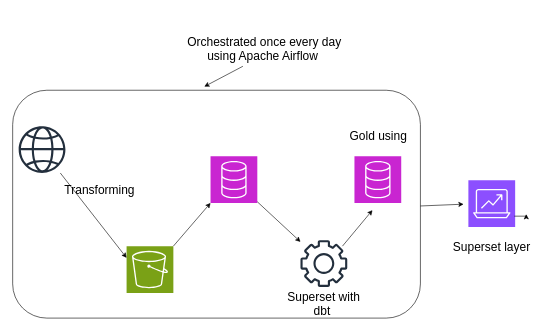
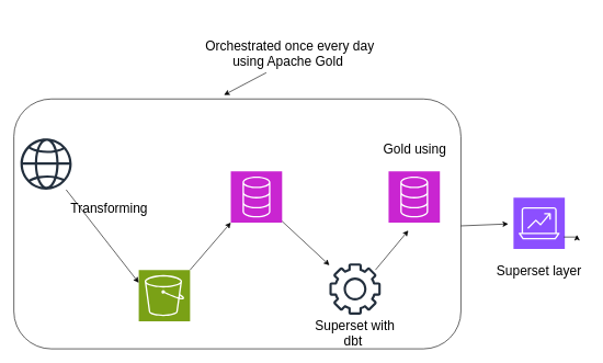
- <mxCell id="14" value="&lt;font style=&quot;font-size: 20px;&quot;&gt;Orchestrated once every day using Apache Airflow&amp;nbsp;&lt;/font&gt;" style="text;strokeColor=none;align=center;fillColor=none;html=1;verticalAlign=middle;whiteSpace=wrap;rounded=0;" vertex="1" parent="1"><mxGeometry x="300" y="20" width="280" height="120" as="geometry" /></mxCell>
+ <mxCell id="14" value="&lt;font style=&quot;font-size: 20px;&quot;&gt;Orchestrated once every day using Apache Gold&amp;nbsp;&lt;/font&gt;" style="text;strokeColor=none;align=center;fillColor=none;html=1;verticalAlign=middle;whiteSpace=wrap;rounded=0;" vertex="1" parent="1"><mxGeometry x="300" y="20" width="280" height="120" as="geometry" /></mxCell>
